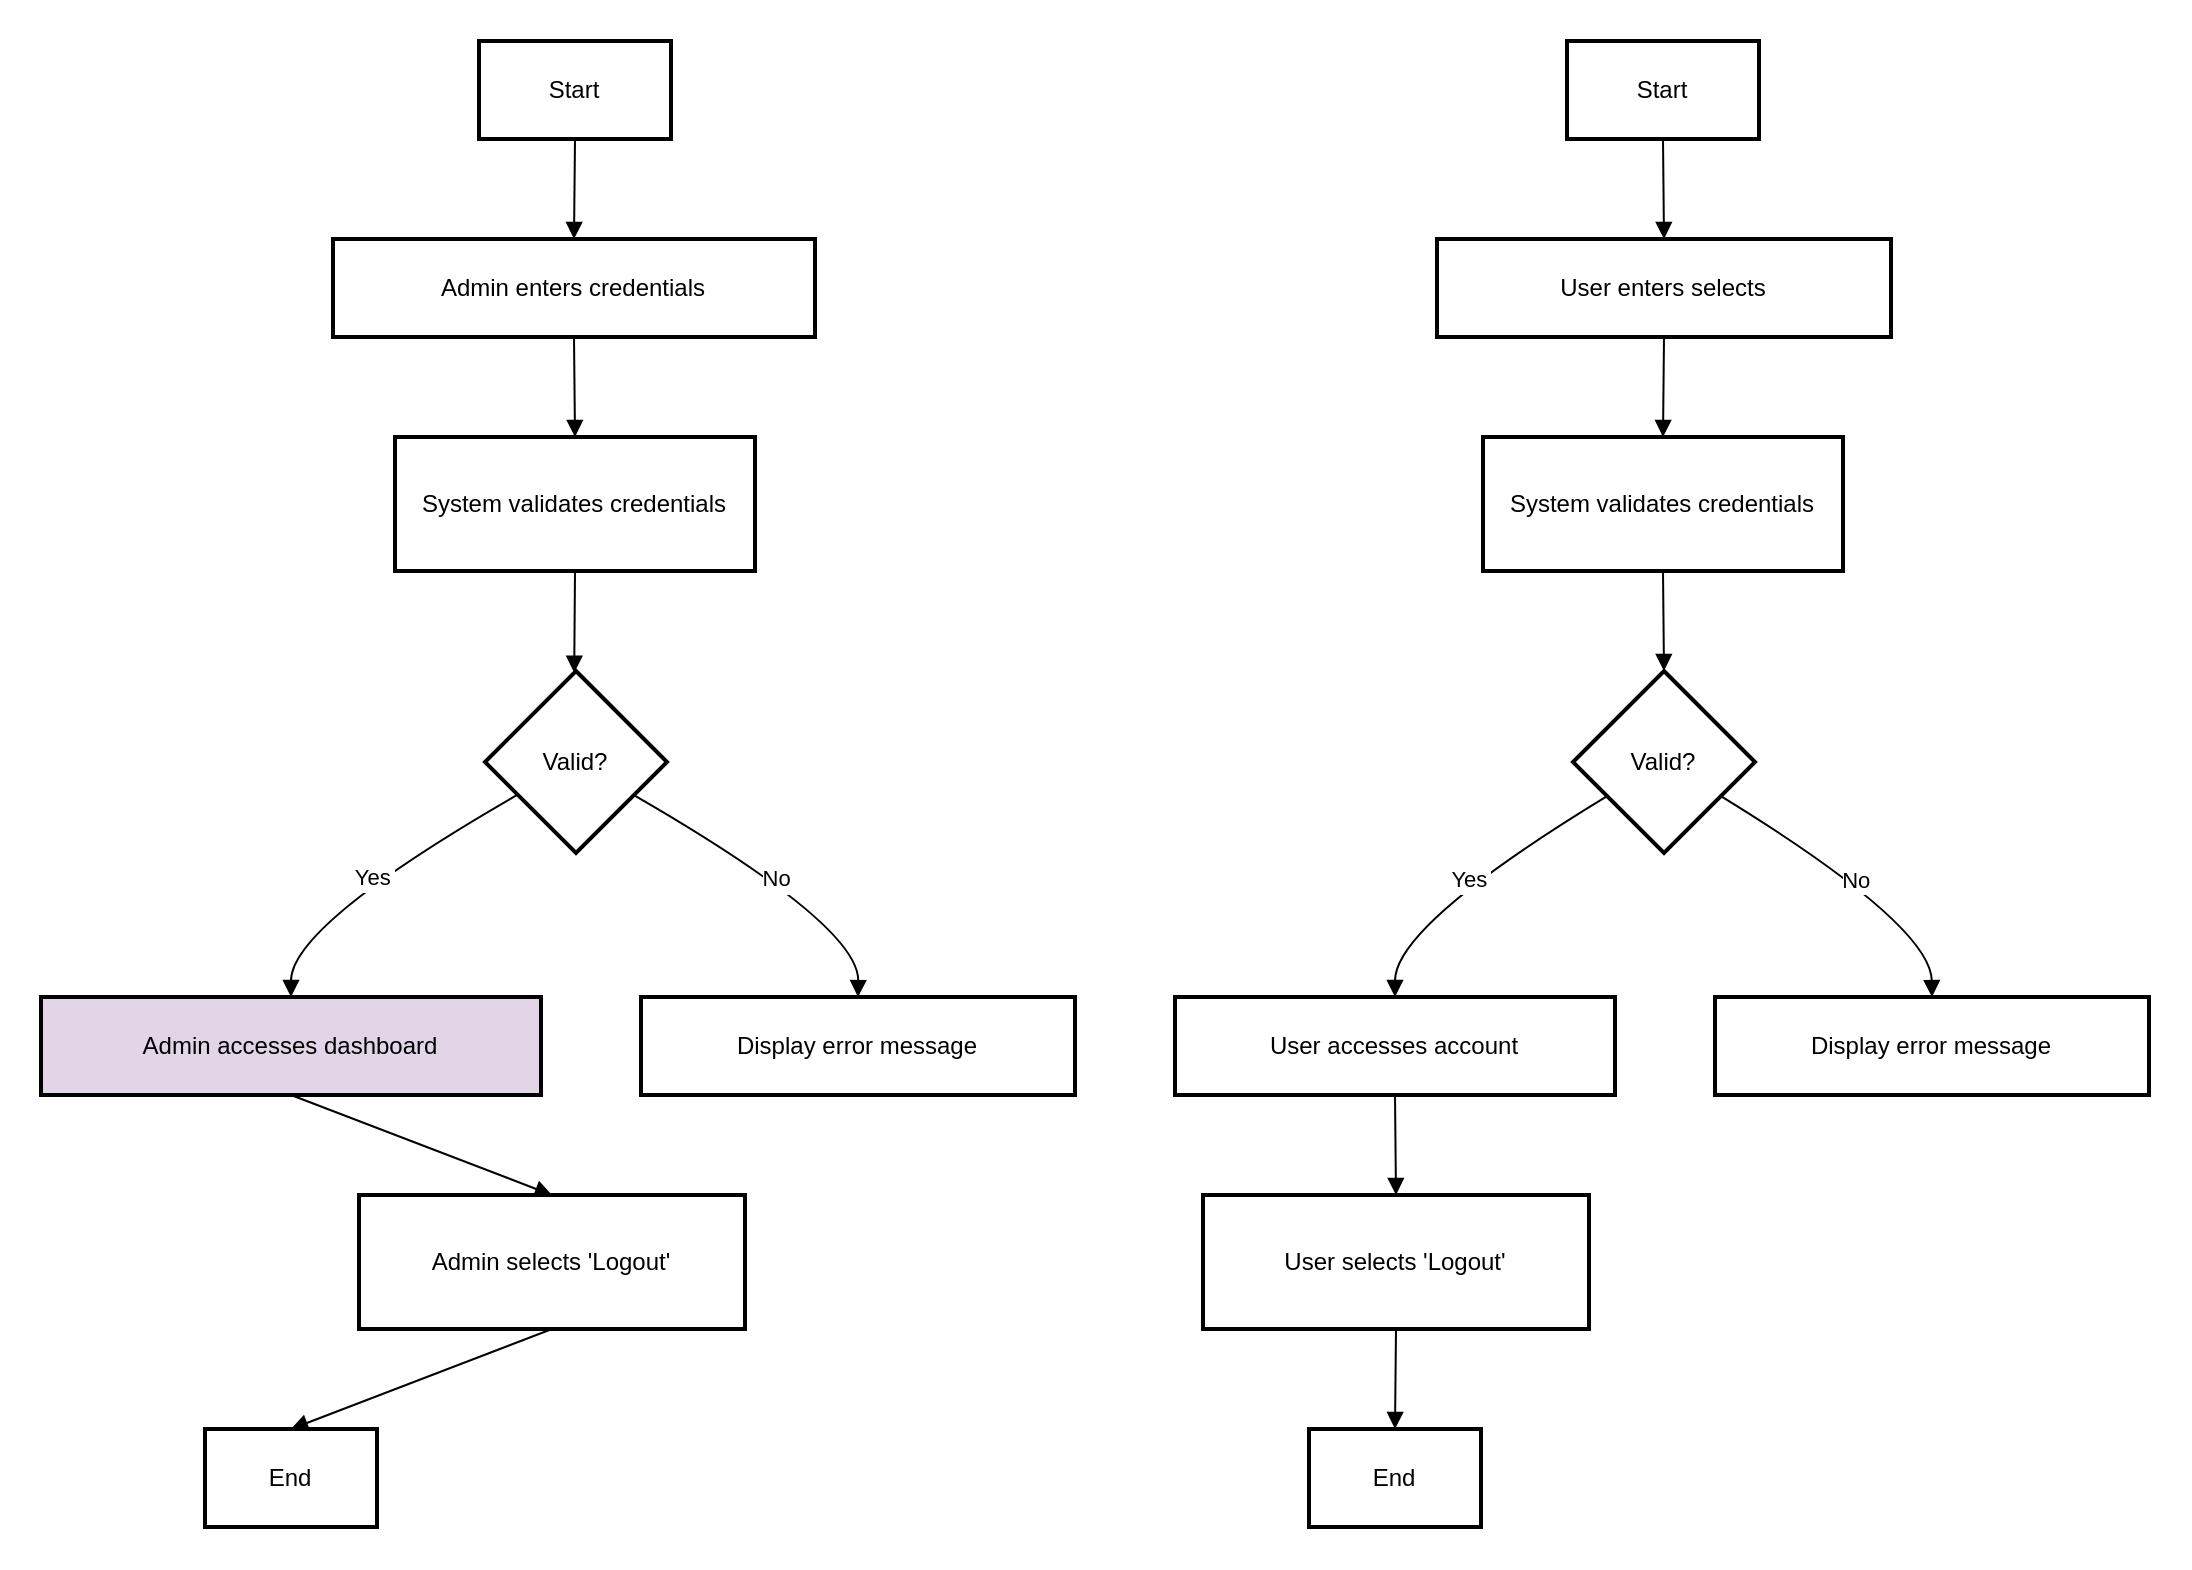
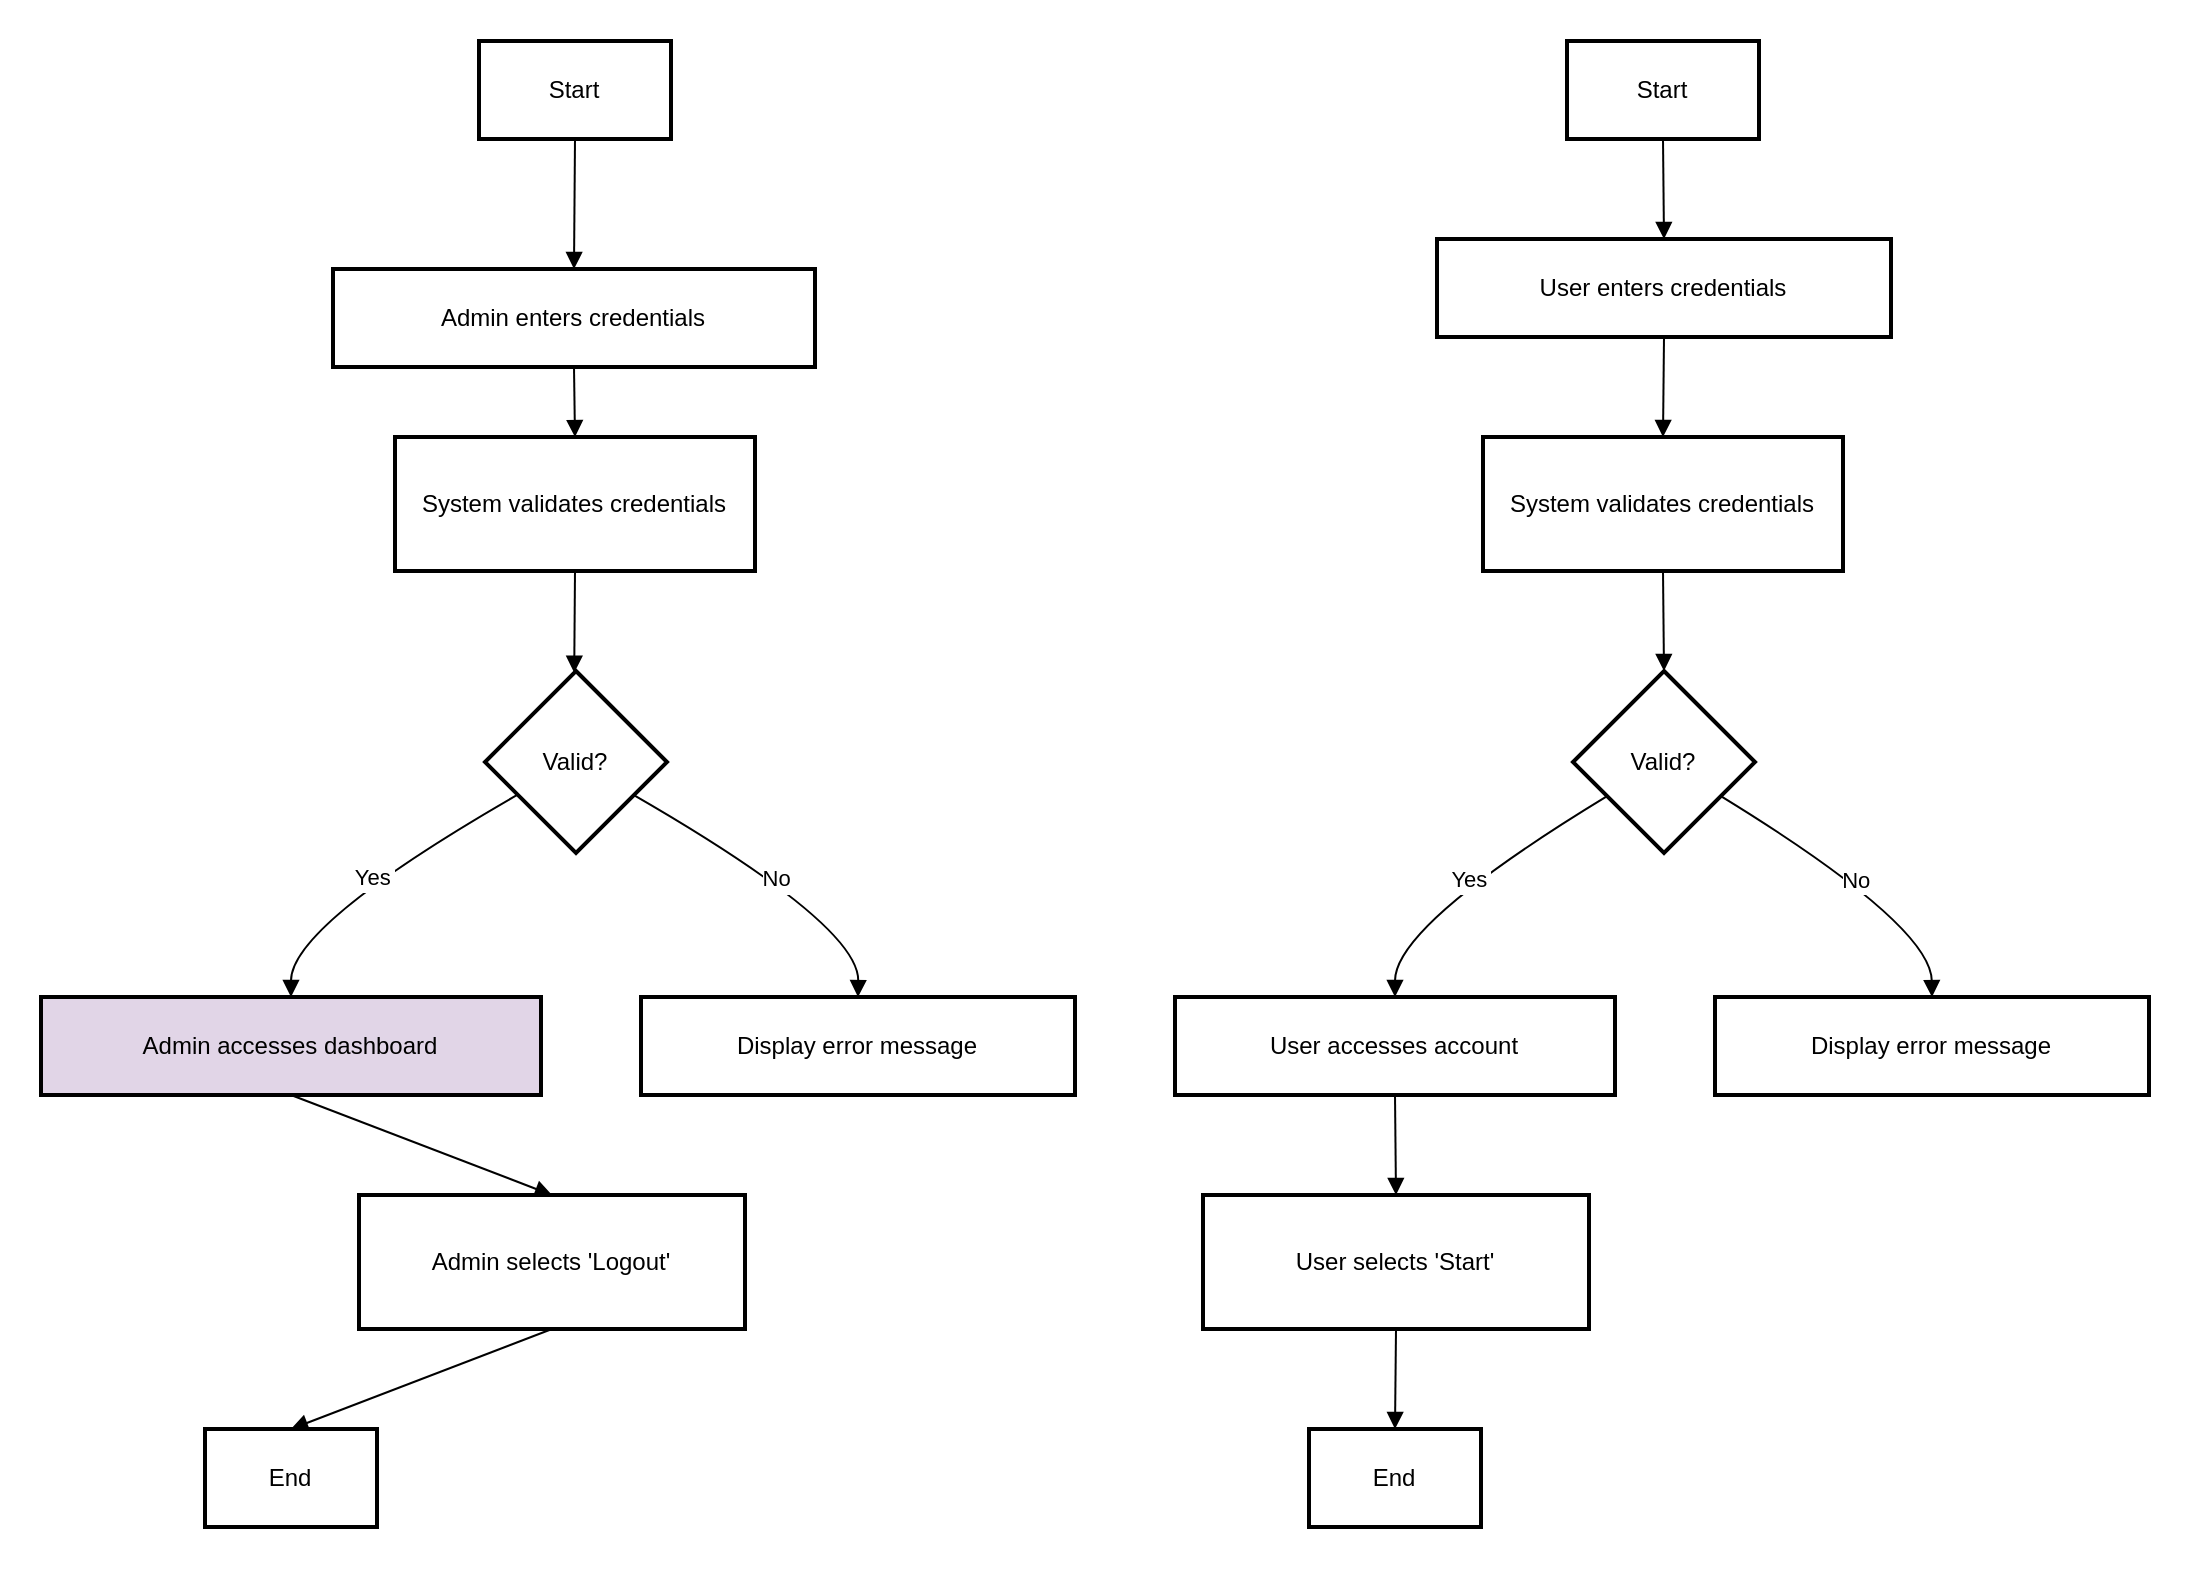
- <mxCell id="3" value="Admin enters credentials" style="whiteSpace=wrap;strokeWidth=2;" vertex="1" parent="1"><mxGeometry x="166" y="119" width="241" height="49" as="geometry" /></mxCell>
+ <mxCell id="3" value="Admin enters credentials" style="whiteSpace=wrap;strokeWidth=2;" vertex="1" parent="1"><mxGeometry x="166" y="134" width="241" height="49" as="geometry" /></mxCell>
- <mxCell id="11" value="User enters selects" style="whiteSpace=wrap;strokeWidth=2;" vertex="1" parent="1"><mxGeometry x="718" y="119" width="227" height="49" as="geometry" /></mxCell>
+ <mxCell id="11" value="User enters credentials" style="whiteSpace=wrap;strokeWidth=2;" vertex="1" parent="1"><mxGeometry x="718" y="119" width="227" height="49" as="geometry" /></mxCell>
- <mxCell id="15" value="User selects 'Logout'" style="whiteSpace=wrap;strokeWidth=2;" vertex="1" parent="1"><mxGeometry x="601" y="597" width="193" height="67" as="geometry" /></mxCell>
+ <mxCell id="15" value="User selects 'Start'" style="whiteSpace=wrap;strokeWidth=2;" vertex="1" parent="1"><mxGeometry x="601" y="597" width="193" height="67" as="geometry" /></mxCell>
